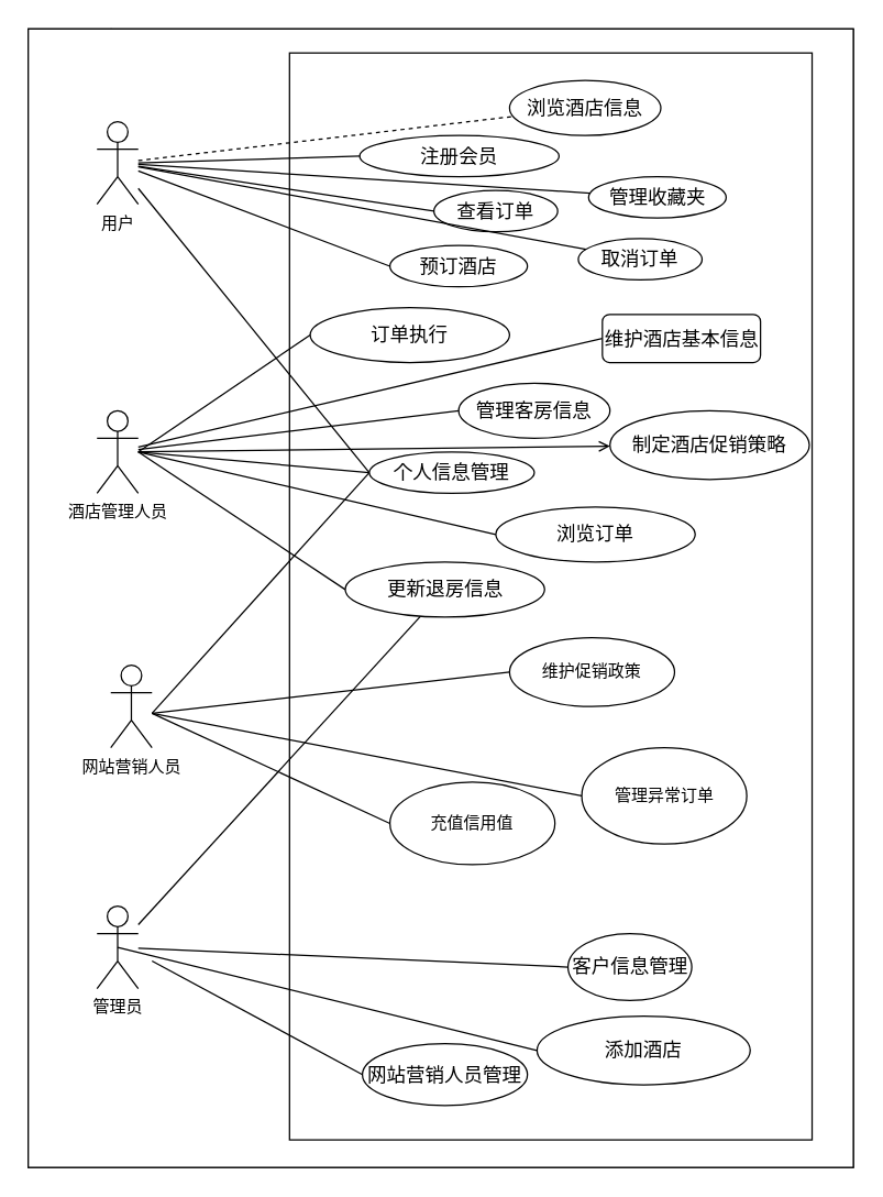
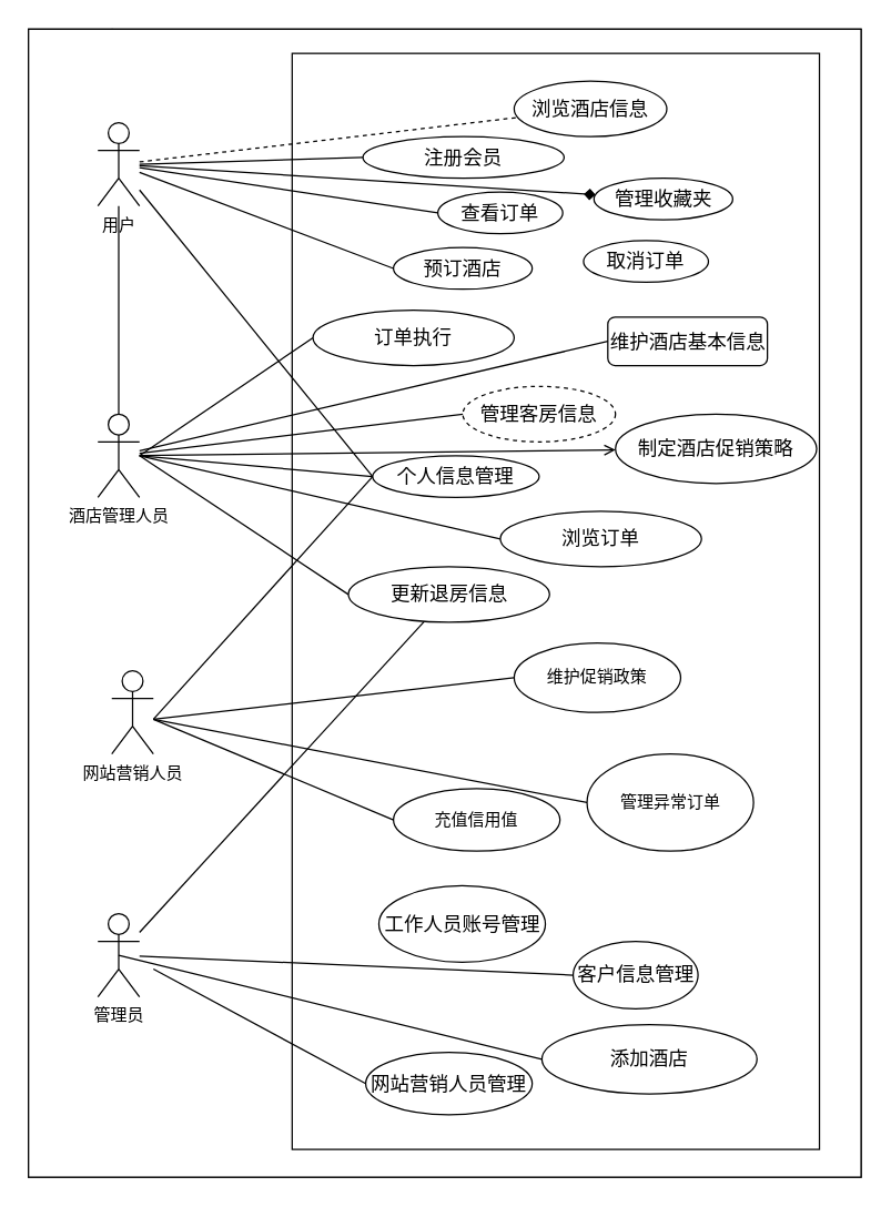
- <mxCell id="15" value="" style="endArrow=none;html=1;" parent="1" source="4" target="9" edge="1"><mxGeometry width="50" height="50" relative="1" as="geometry"><mxPoint x="270" y="318" as="sourcePoint" /><mxPoint x="320" y="268" as="targetPoint" /></mxGeometry></mxCell>
+ <mxCell id="15" value="" style="endArrow=diamond;html=1;" parent="1" source="4" target="9" edge="1"><mxGeometry width="50" height="50" relative="1" as="geometry"><mxPoint x="270" y="318" as="sourcePoint" /><mxPoint x="320" y="268" as="targetPoint" /></mxGeometry></mxCell>
- <mxCell id="18" value="" style="endArrow=none;html=1;" parent="1" source="4" target="12" edge="1"><mxGeometry width="50" height="50" relative="1" as="geometry"><mxPoint x="270" y="318" as="sourcePoint" /><mxPoint x="320" y="268" as="targetPoint" /></mxGeometry></mxCell>
+ <mxCell id="18" value="" style="endArrow=none;html=1;" parent="1" source="4" target="5" edge="1"><mxGeometry width="50" height="50" relative="1" as="geometry"><mxPoint x="270" y="318" as="sourcePoint" /><mxPoint x="320" y="268" as="targetPoint" /></mxGeometry></mxCell>
- <mxCell id="21" value="&lt;span style=&quot;font-size: 14px&quot;&gt;管理客房信息&lt;/span&gt;" style="ellipse;whiteSpace=wrap;html=1;" parent="1" vertex="1"><mxGeometry x="333" y="278" width="110" height="40" as="geometry" /></mxCell>
+ <mxCell id="21" value="&lt;span style=&quot;font-size: 14px&quot;&gt;管理客房信息&lt;/span&gt;" style="ellipse;whiteSpace=wrap;html=1;dashed=1;" parent="1" vertex="1"><mxGeometry x="333" y="278" width="110" height="40" as="geometry" /></mxCell>
- <mxCell id="34" value="充值信用值" style="ellipse;whiteSpace=wrap;html=1;" parent="1" vertex="1"><mxGeometry x="283" y="568" width="120" height="60" as="geometry" /></mxCell>
+ <mxCell id="34" value="充值信用值" style="ellipse;whiteSpace=wrap;html=1;" parent="1" vertex="1"><mxGeometry x="283" y="568" width="120" height="45" as="geometry" /></mxCell>
+ <mxCell id="23" value="&lt;font style=&quot;font-size: 14px&quot;&gt;工作人员账号管理&lt;/font&gt;" style="ellipse;whiteSpace=wrap;html=1;" parent="1" vertex="1"><mxGeometry x="272.5" y="638" width="120" height="55" as="geometry" /></mxCell>
